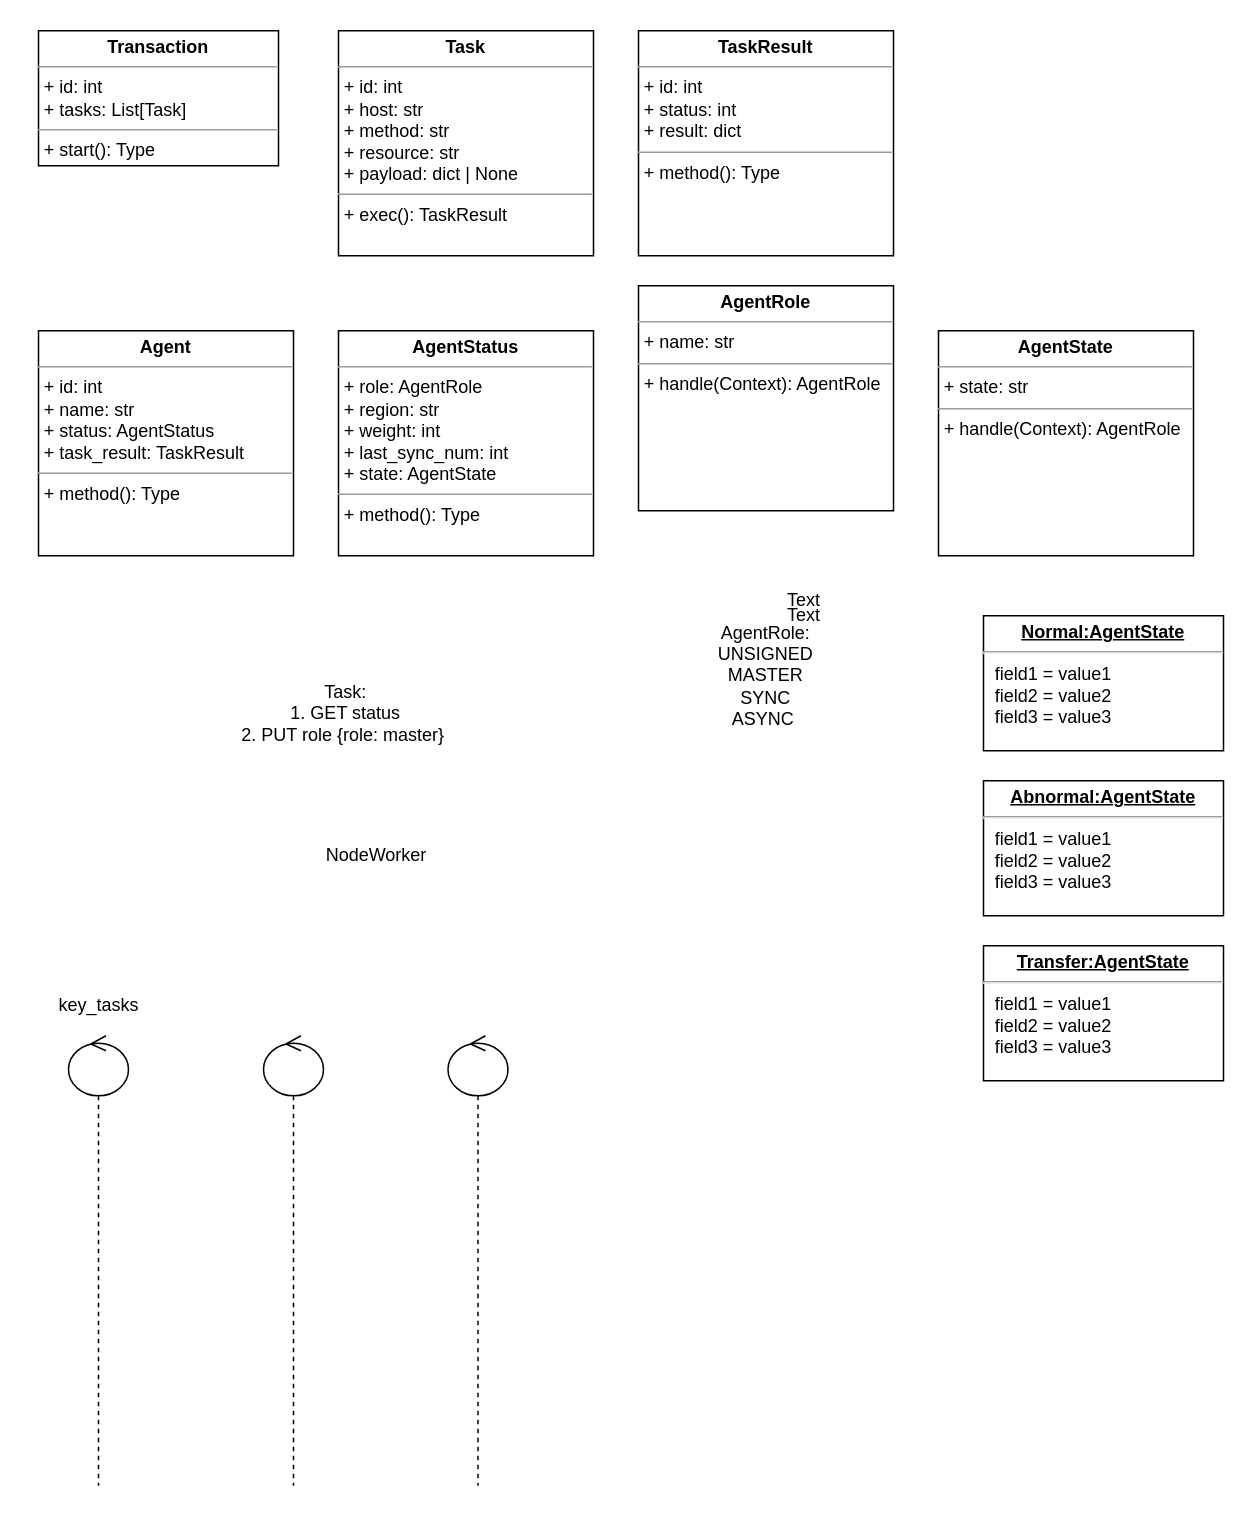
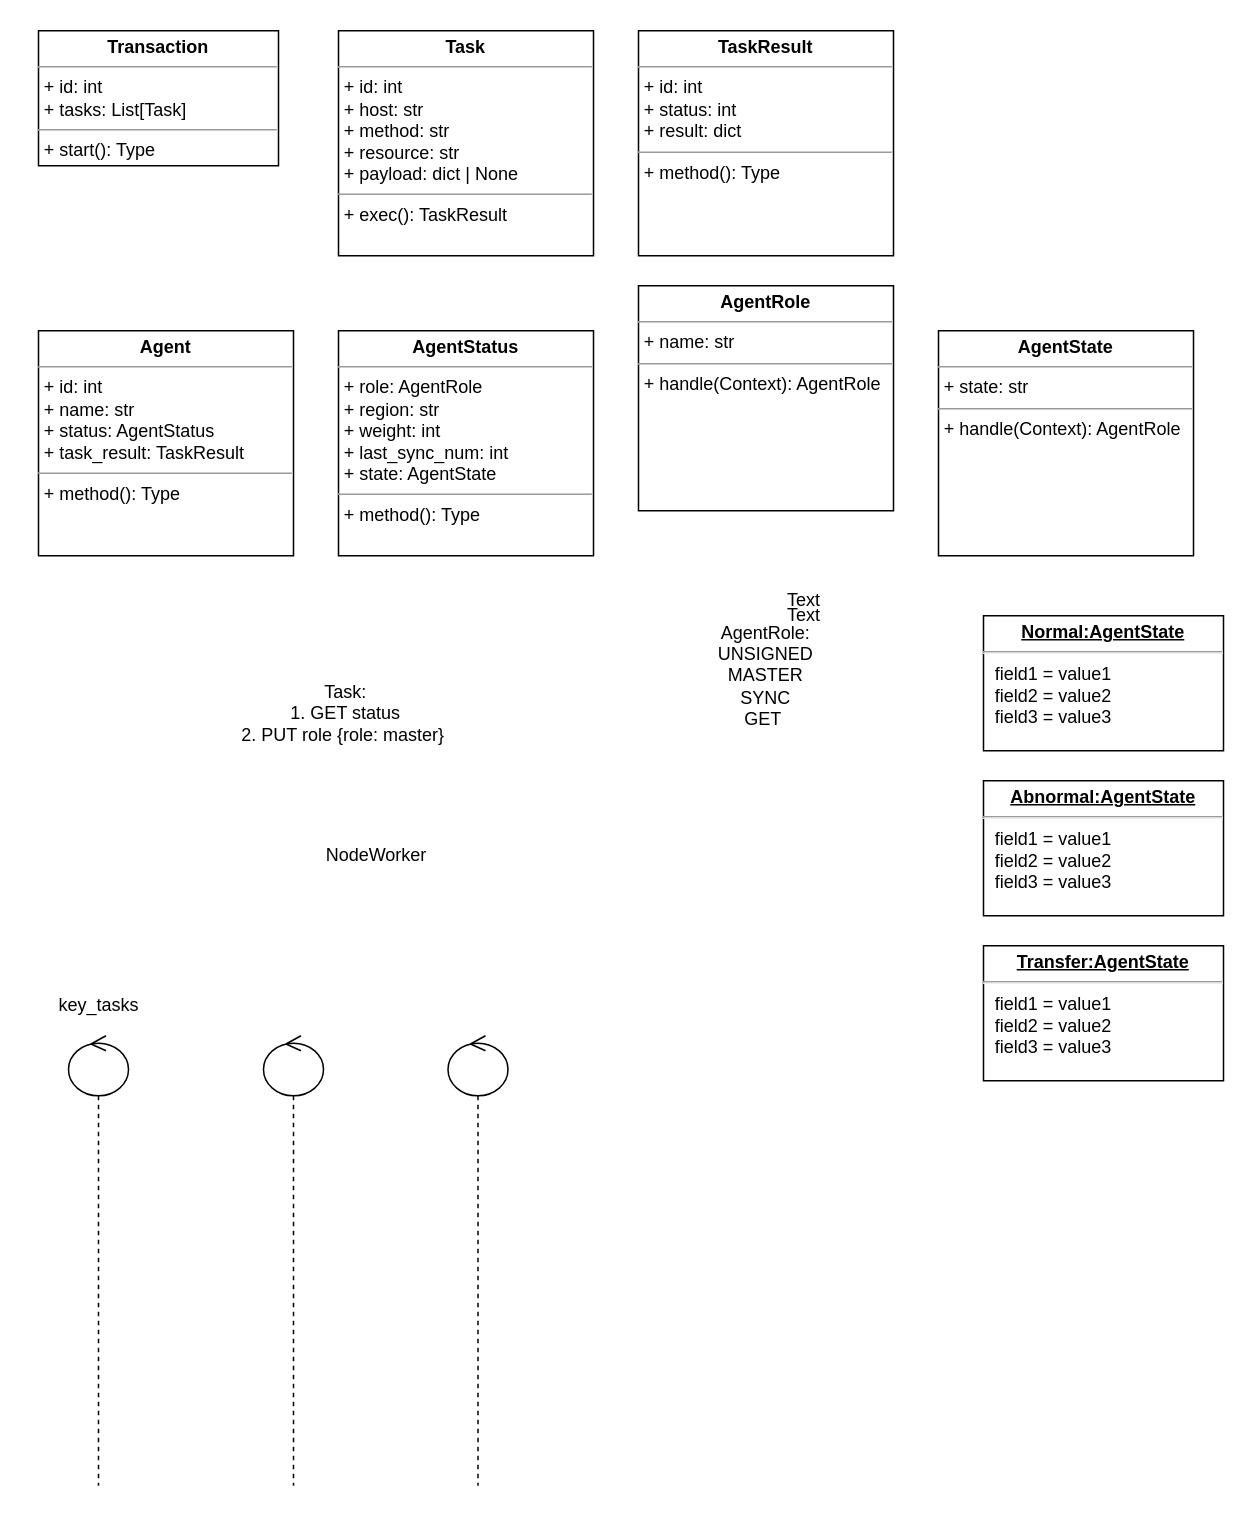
- <mxCell id="13" value="AgentRole:&lt;br&gt;UNSIGNED&lt;br&gt;MASTER&lt;br&gt;SYNC&lt;br&gt;ASYNC&amp;nbsp;" style="text;html=1;strokeColor=none;fillColor=none;align=center;verticalAlign=middle;whiteSpace=wrap;rounded=0;shadow=0;glass=0;sketch=0;" parent="1" vertex="1"><mxGeometry x="390" y="410" width="240" height="80" as="geometry" /></mxCell>
+ <mxCell id="13" value="AgentRole:&lt;br&gt;UNSIGNED&lt;br&gt;MASTER&lt;br&gt;SYNC&lt;br&gt;GET&amp;nbsp;" style="text;html=1;strokeColor=none;fillColor=none;align=center;verticalAlign=middle;whiteSpace=wrap;rounded=0;shadow=0;glass=0;sketch=0;" parent="1" vertex="1"><mxGeometry x="390" y="410" width="240" height="80" as="geometry" /></mxCell>
